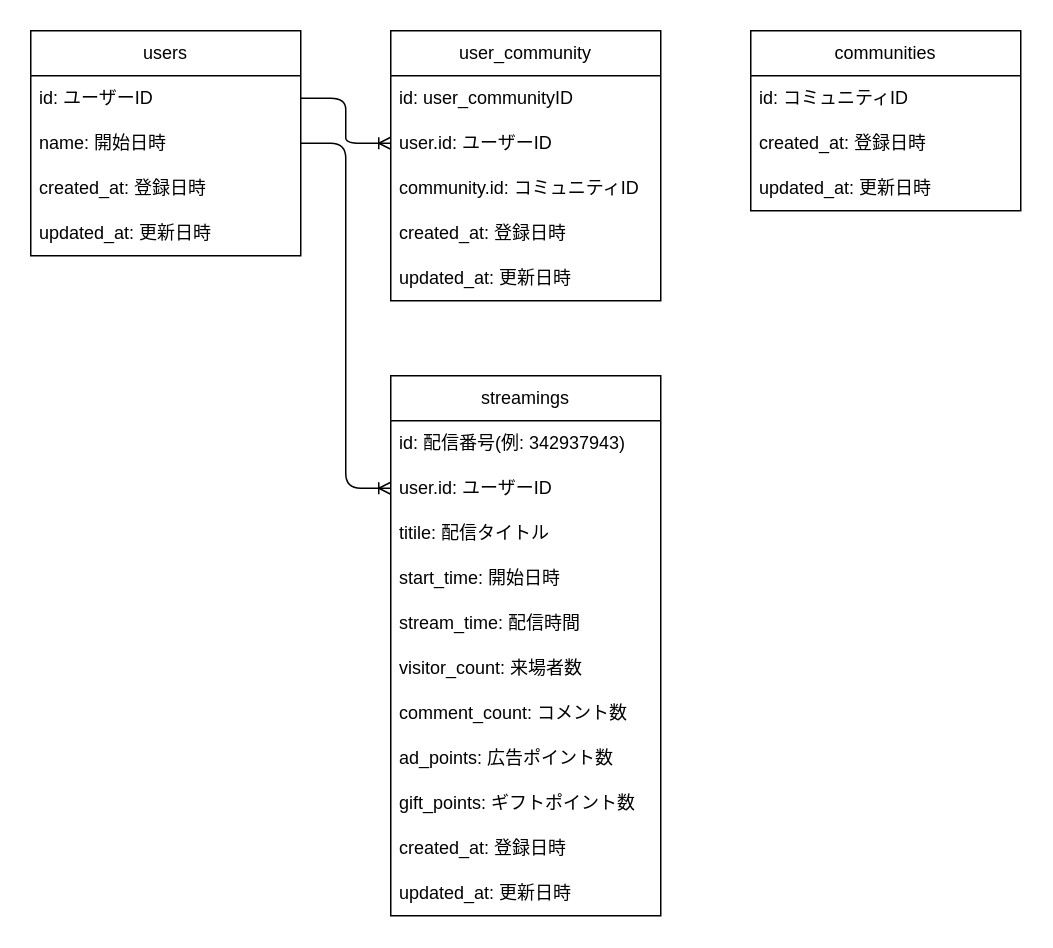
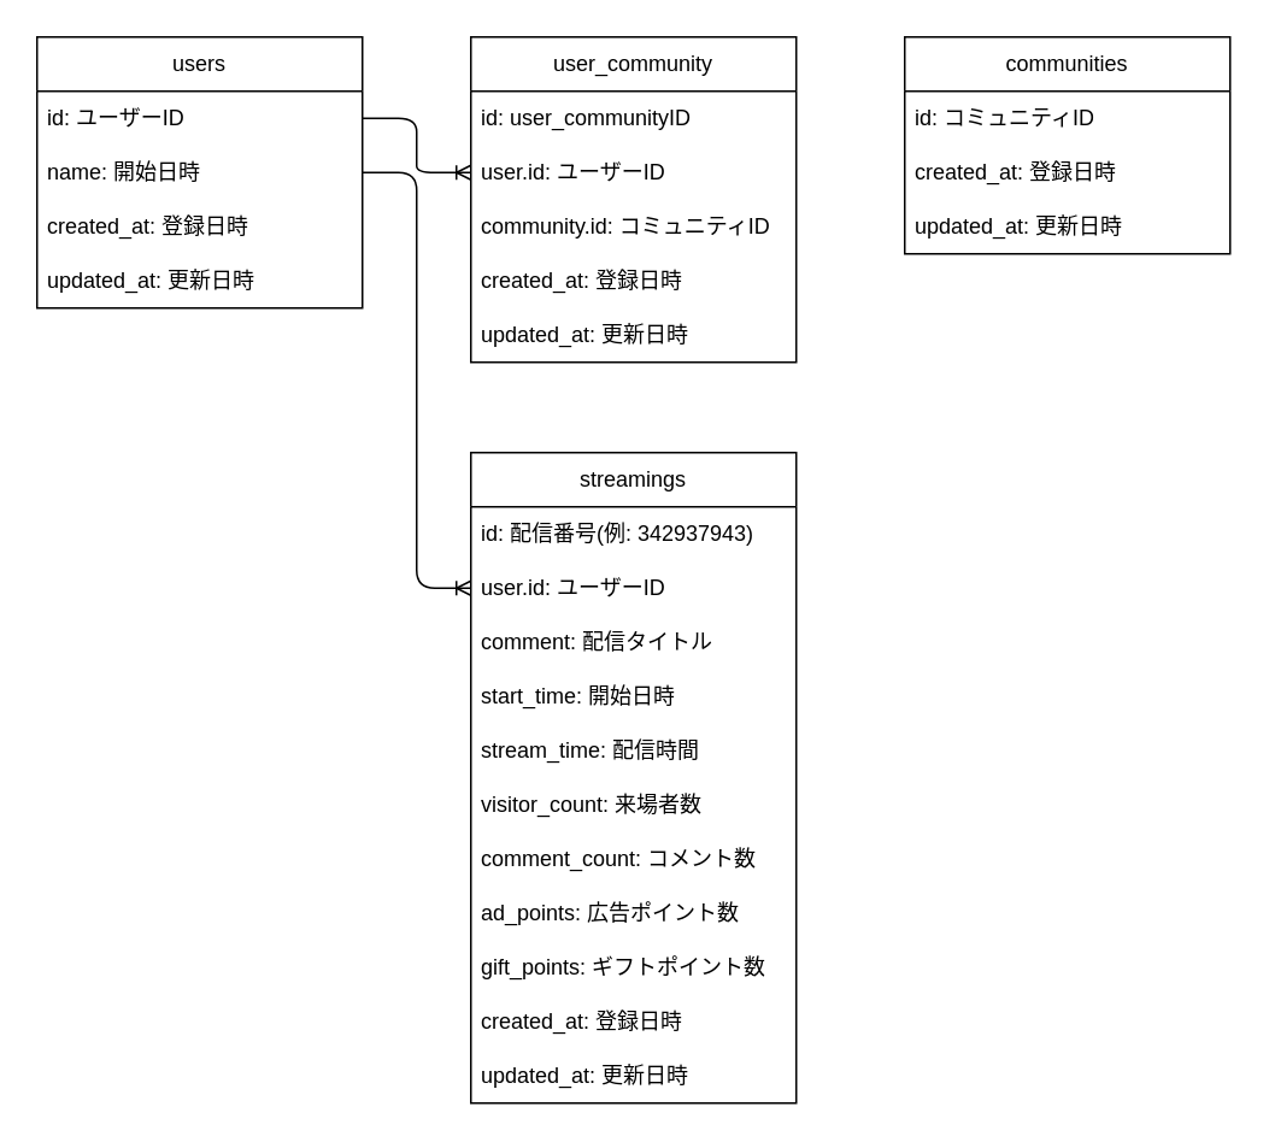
- <mxCell id="10" value="titile: 配信タイトル" style="text;strokeColor=none;fillColor=none;align=left;verticalAlign=middle;spacingLeft=4;spacingRight=4;overflow=hidden;points=[[0,0.5],[1,0.5]];portConstraint=eastwest;rotatable=0;whiteSpace=wrap;html=1;" vertex="1" parent="7"><mxGeometry y="90" width="180" height="30" as="geometry" /></mxCell>
+ <mxCell id="10" value="comment: 配信タイトル" style="text;strokeColor=none;fillColor=none;align=left;verticalAlign=middle;spacingLeft=4;spacingRight=4;overflow=hidden;points=[[0,0.5],[1,0.5]];portConstraint=eastwest;rotatable=0;whiteSpace=wrap;html=1;" vertex="1" parent="7"><mxGeometry y="90" width="180" height="30" as="geometry" /></mxCell>
